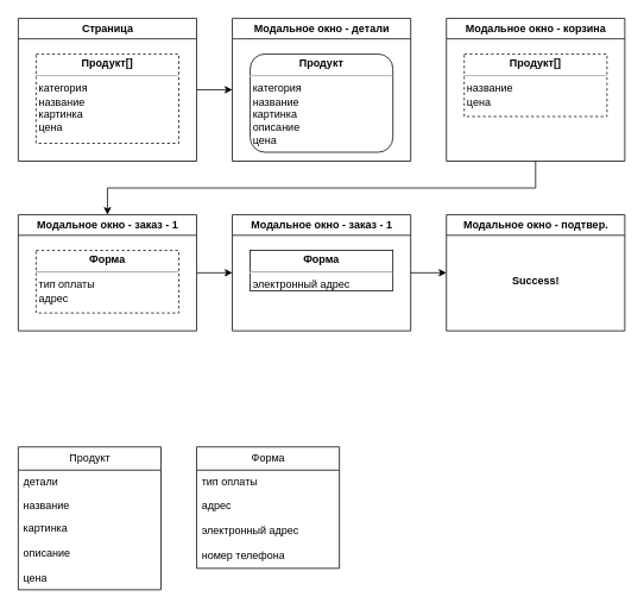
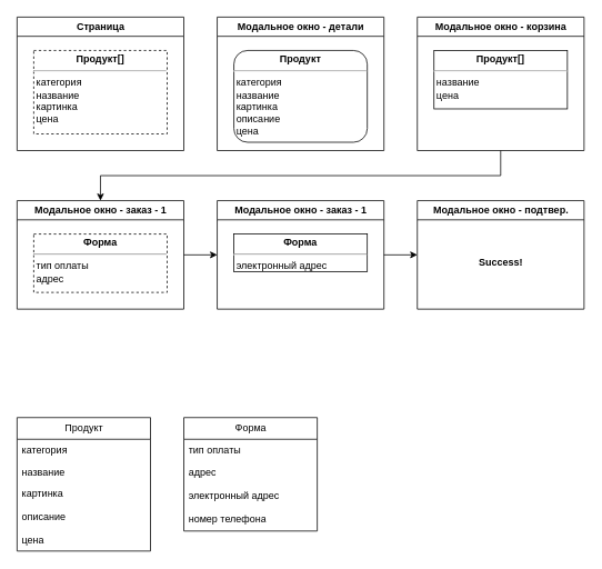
- <mxCell id="9" value="&lt;p style=&quot;margin:0px;margin-top:4px;text-align:center;&quot;&gt;&lt;b&gt;Продукт[]&lt;/b&gt;&lt;/p&gt;&lt;hr&gt;&amp;nbsp;название&lt;br&gt;&amp;nbsp;цена" style="verticalAlign=top;align=left;overflow=fill;fontSize=12;fontFamily=Helvetica;html=1;whiteSpace=wrap;strokeColor=default;strokeWidth=1;fontColor=default;fillColor=default;gradientColor=none;dashed=1;" parent="8" vertex="1"><mxGeometry x="20" y="40" width="160" height="70" as="geometry" /></mxCell>
+ <mxCell id="9" value="&lt;p style=&quot;margin:0px;margin-top:4px;text-align:center;&quot;&gt;&lt;b&gt;Продукт[]&lt;/b&gt;&lt;/p&gt;&lt;hr&gt;&amp;nbsp;название&lt;br&gt;&amp;nbsp;цена" style="verticalAlign=top;align=left;overflow=fill;fontSize=12;fontFamily=Helvetica;html=1;whiteSpace=wrap;strokeColor=default;strokeWidth=1;fontColor=default;fillColor=default;gradientColor=none;" parent="8" vertex="1"><mxGeometry x="20" y="40" width="160" height="70" as="geometry" /></mxCell>
- <mxCell id="2" style="edgeStyle=orthogonalEdgeStyle;rounded=0;orthogonalLoop=1;jettySize=auto;html=1;exitX=1;exitY=0.5;exitDx=0;exitDy=0;entryX=0;entryY=0.5;entryDx=0;entryDy=0;fontFamily=Helvetica;fontSize=12;fontColor=default;" parent="1" source="3" target="5" edge="1"><mxGeometry relative="1" as="geometry" /></mxCell>
- <mxCell id="19" value="детали" style="text;strokeColor=none;fillColor=none;align=left;verticalAlign=top;spacingLeft=4;spacingRight=4;overflow=hidden;rotatable=0;points=[[0,0.5],[1,0.5]];portConstraint=eastwest;whiteSpace=wrap;html=1;fontSize=12;fontFamily=Helvetica;fontColor=default;" parent="18" vertex="1"><mxGeometry y="26" width="160" height="26" as="geometry" /></mxCell>
+ <mxCell id="19" value="категория" style="text;strokeColor=none;fillColor=none;align=left;verticalAlign=top;spacingLeft=4;spacingRight=4;overflow=hidden;rotatable=0;points=[[0,0.5],[1,0.5]];portConstraint=eastwest;whiteSpace=wrap;html=1;fontSize=12;fontFamily=Helvetica;fontColor=default;" parent="18" vertex="1"><mxGeometry y="26" width="160" height="26" as="geometry" /></mxCell>
